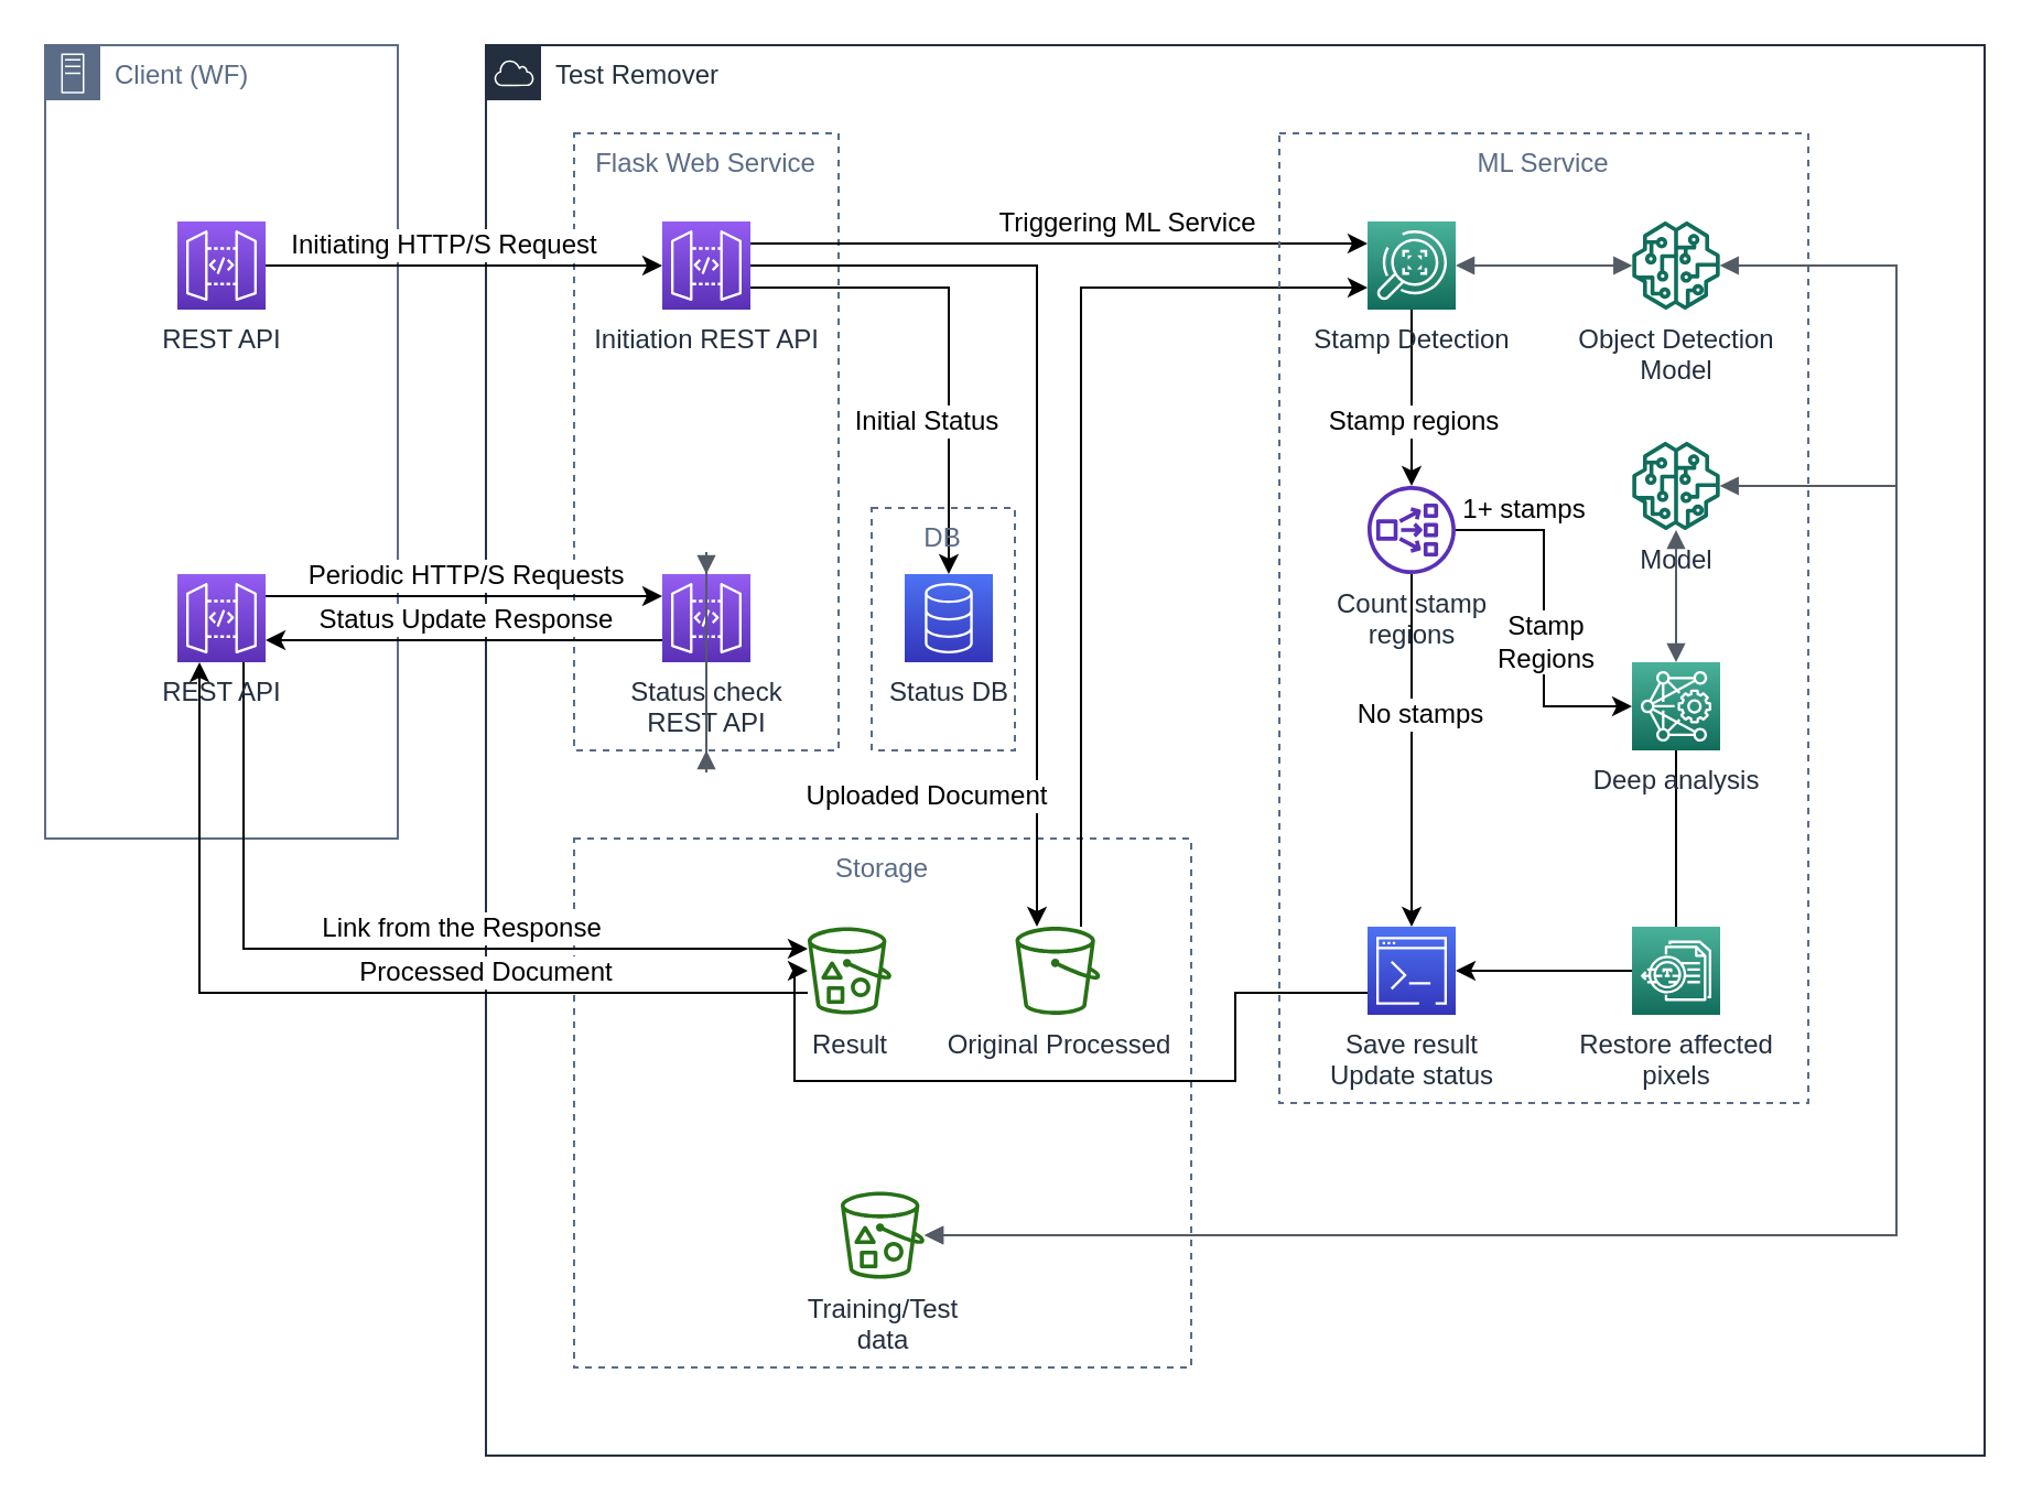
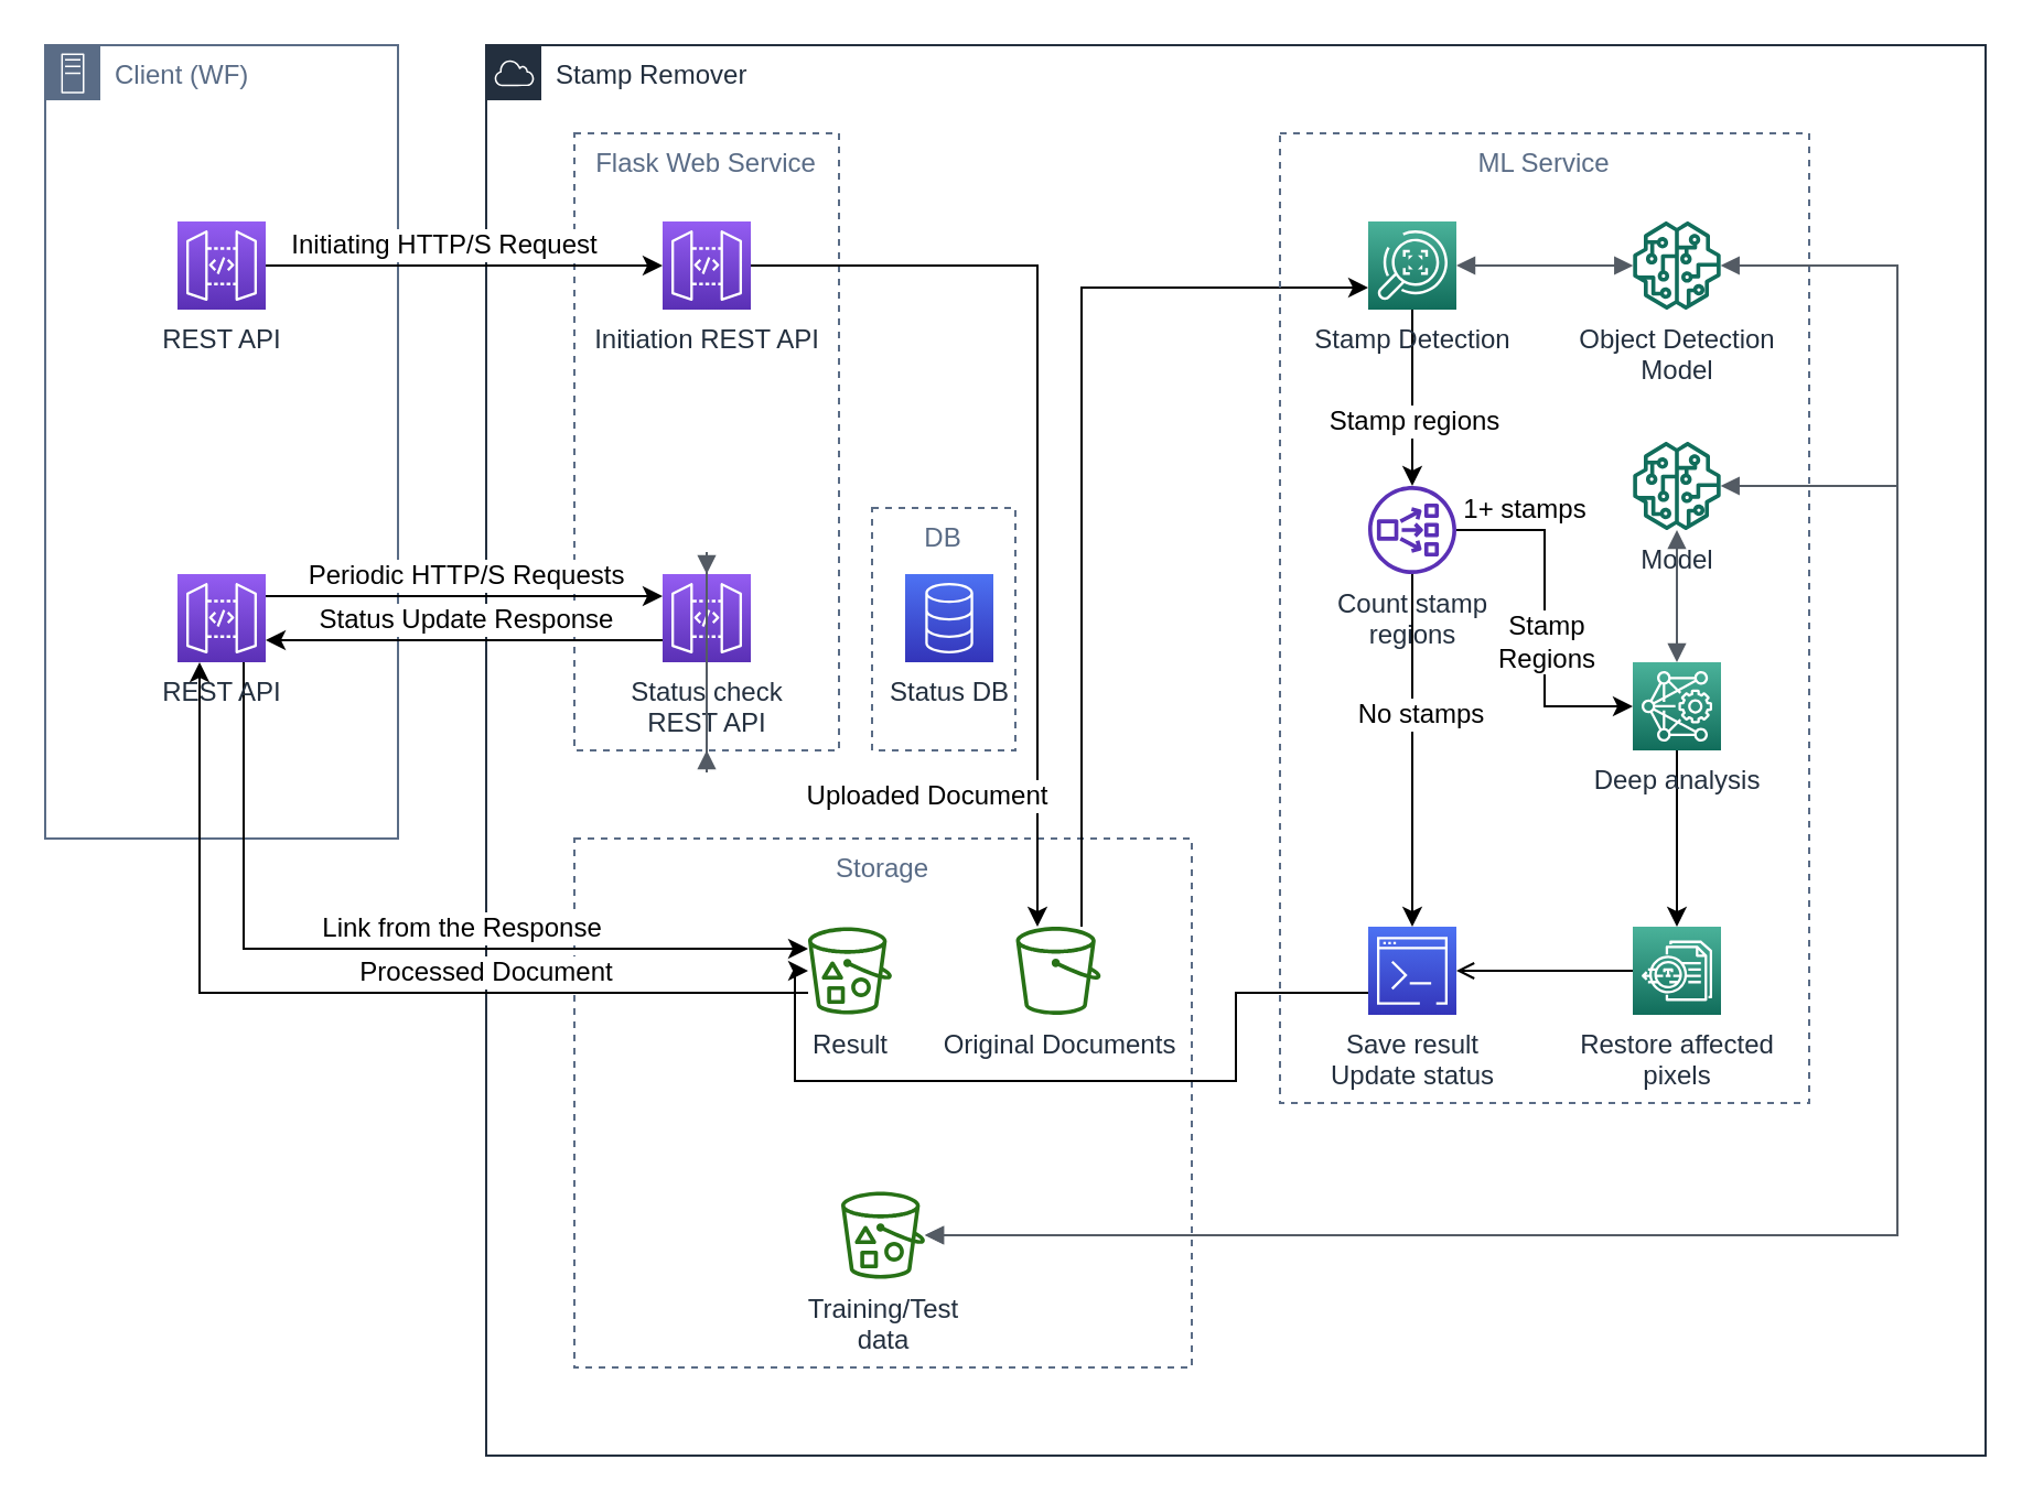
- <mxCell id="2" value="Test Remover" style="points=[[0,0],[0.25,0],[0.5,0],[0.75,0],[1,0],[1,0.25],[1,0.5],[1,0.75],[1,1],[0.75,1],[0.5,1],[0.25,1],[0,1],[0,0.75],[0,0.5],[0,0.25]];outlineConnect=0;gradientColor=none;html=1;whiteSpace=wrap;fontSize=12;fontStyle=0;shape=mxgraph.aws4.group;grIcon=mxgraph.aws4.group_aws_cloud;strokeColor=#232F3E;fillColor=none;verticalAlign=top;align=left;spacingLeft=30;fontColor=#232F3E;dashed=0;" parent="1" vertex="1"><mxGeometry x="220" y="20" width="680" height="640" as="geometry" /></mxCell>
+ <mxCell id="2" value="Stamp Remover" style="points=[[0,0],[0.25,0],[0.5,0],[0.75,0],[1,0],[1,0.25],[1,0.5],[1,0.75],[1,1],[0.75,1],[0.5,1],[0.25,1],[0,1],[0,0.75],[0,0.5],[0,0.25]];outlineConnect=0;gradientColor=none;html=1;whiteSpace=wrap;fontSize=12;fontStyle=0;shape=mxgraph.aws4.group;grIcon=mxgraph.aws4.group_aws_cloud;strokeColor=#232F3E;fillColor=none;verticalAlign=top;align=left;spacingLeft=30;fontColor=#232F3E;dashed=0;" parent="1" vertex="1"><mxGeometry x="220" y="20" width="680" height="640" as="geometry" /></mxCell>
- <mxCell id="15" style="edgeStyle=orthogonalEdgeStyle;rounded=0;orthogonalLoop=1;jettySize=auto;html=1;" parent="1" source="19" target="32" edge="1"><mxGeometry relative="1" as="geometry"><Array as="points"><mxPoint x="490" y="110" /><mxPoint x="490" y="110" /></Array></mxGeometry></mxCell>
- <mxCell id="16" value="Triggering ML Service" style="text;html=1;resizable=0;points=[];align=center;verticalAlign=middle;labelBackgroundColor=#ffffff;" vertex="1" connectable="0" parent="15"><mxGeometry x="0.279" y="-2" relative="1" as="geometry"><mxPoint x="-9" y="-12" as="offset" /></mxGeometry></mxCell>
- <mxCell id="17" style="edgeStyle=orthogonalEdgeStyle;rounded=0;orthogonalLoop=1;jettySize=auto;html=1;" edge="1" parent="1" source="19" target="52"><mxGeometry relative="1" as="geometry"><Array as="points"><mxPoint x="430" y="130" /></Array></mxGeometry></mxCell>
- <mxCell id="18" value="Initial Status" style="text;html=1;resizable=0;points=[];align=center;verticalAlign=middle;labelBackgroundColor=#ffffff;" vertex="1" connectable="0" parent="17"><mxGeometry x="-0.182" y="-45" relative="1" as="geometry"><mxPoint x="34" y="60" as="offset" /></mxGeometry></mxCell>
- <mxCell id="41" style="edgeStyle=orthogonalEdgeStyle;rounded=0;orthogonalLoop=1;jettySize=auto;html=1;endArrow=none;" parent="1" source="42" target="46" edge="1"><mxGeometry relative="1" as="geometry" /></mxCell>
+ <mxCell id="41" style="edgeStyle=orthogonalEdgeStyle;rounded=0;orthogonalLoop=1;jettySize=auto;html=1;" parent="1" source="42" target="46" edge="1"><mxGeometry relative="1" as="geometry" /></mxCell>
- <mxCell id="45" style="edgeStyle=orthogonalEdgeStyle;rounded=0;orthogonalLoop=1;jettySize=auto;html=1;" parent="1" source="46" target="40" edge="1"><mxGeometry relative="1" as="geometry" /></mxCell>
+ <mxCell id="45" style="edgeStyle=orthogonalEdgeStyle;rounded=0;orthogonalLoop=1;jettySize=auto;html=1;endArrow=open;" parent="1" source="46" target="40" edge="1"><mxGeometry relative="1" as="geometry" /></mxCell>
- <mxCell id="25" value="Original Processed" style="outlineConnect=0;fontColor=#232F3E;gradientColor=none;fillColor=#277116;strokeColor=none;dashed=0;verticalLabelPosition=bottom;verticalAlign=top;align=center;html=1;fontSize=12;fontStyle=0;aspect=fixed;pointerEvents=1;shape=mxgraph.aws4.bucket;" parent="1" vertex="1"><mxGeometry x="460" y="420" width="39" height="40" as="geometry" /></mxCell>
+ <mxCell id="25" value="Original Documents" style="outlineConnect=0;fontColor=#232F3E;gradientColor=none;fillColor=#277116;strokeColor=none;dashed=0;verticalLabelPosition=bottom;verticalAlign=top;align=center;html=1;fontSize=12;fontStyle=0;aspect=fixed;pointerEvents=1;shape=mxgraph.aws4.bucket;" parent="1" vertex="1"><mxGeometry x="460" y="420" width="39" height="40" as="geometry" /></mxCell>
